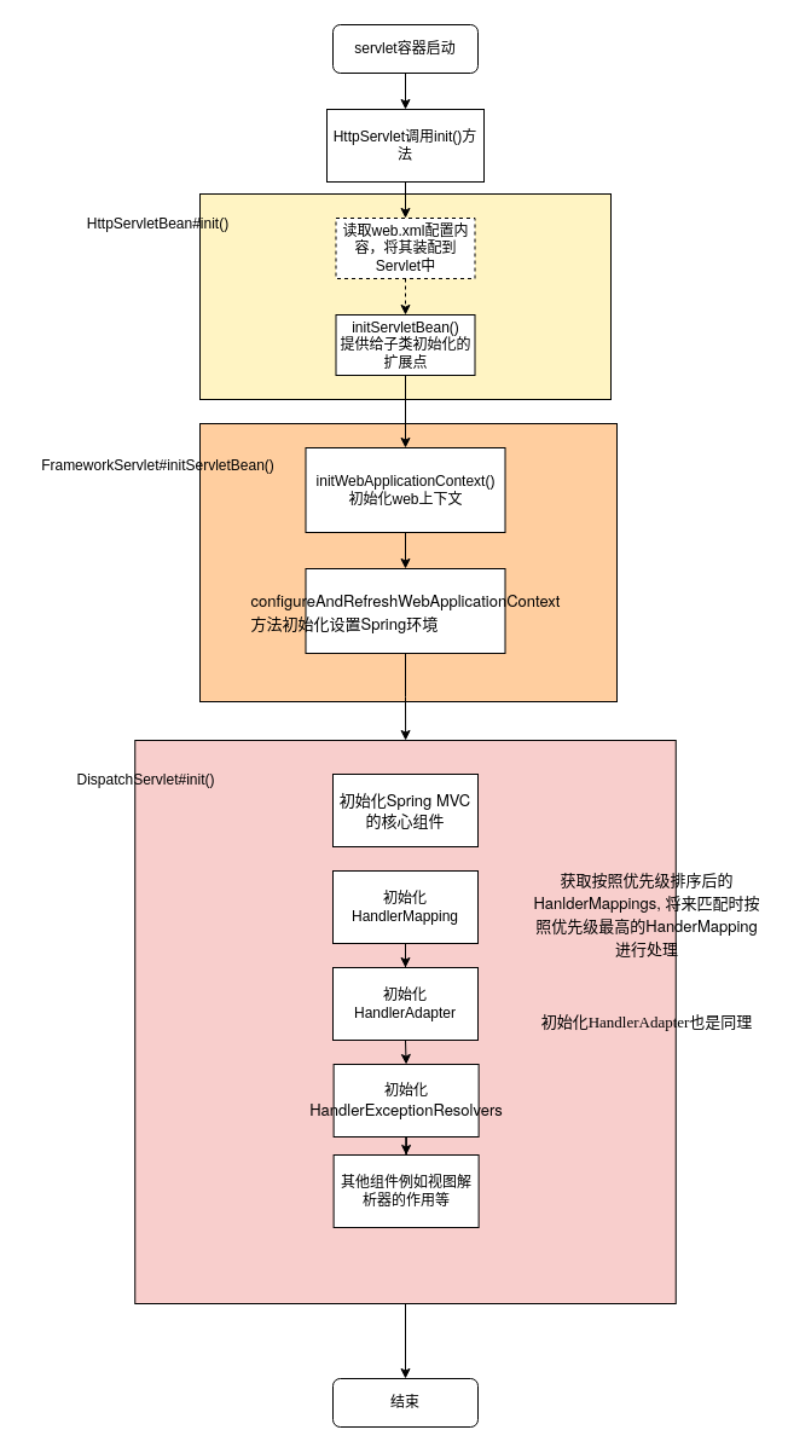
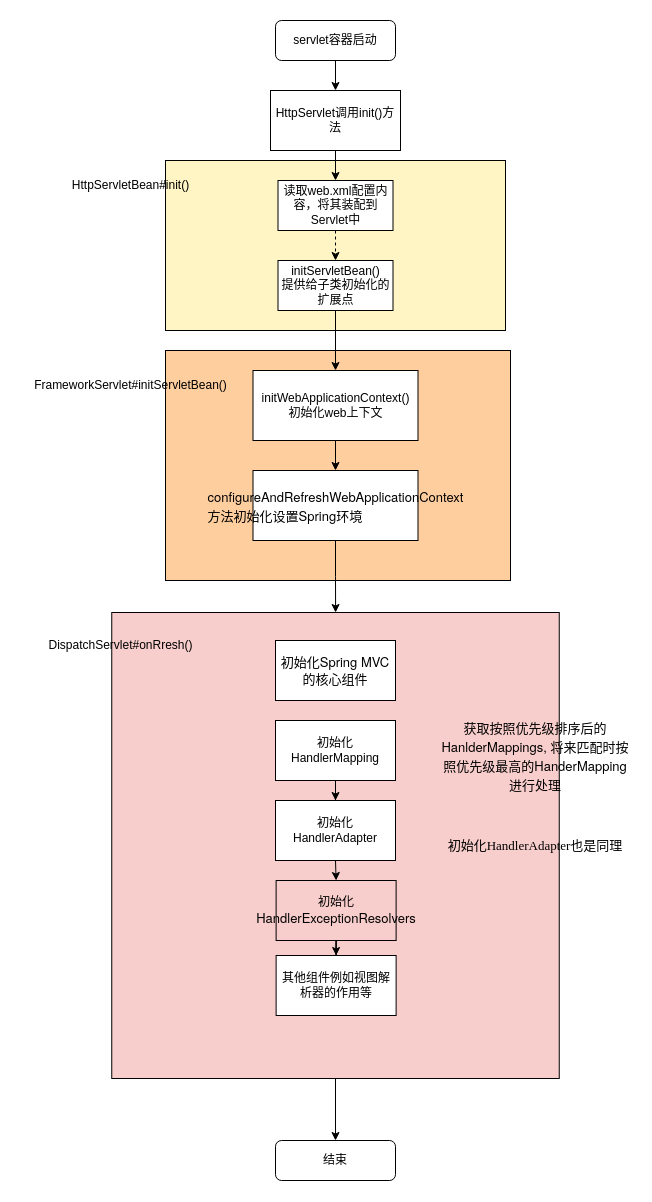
- <mxCell id="14" value="读取web.xml配置内容，将其装配到Servlet中" style="whiteSpace=wrap;html=1;rounded=0;dashed=1;" parent="1" vertex="1"><mxGeometry x="277.5" y="180" width="115" height="50" as="geometry" /></mxCell>
+ <mxCell id="14" value="读取web.xml配置内容，将其装配到Servlet中" style="whiteSpace=wrap;html=1;rounded=0;" parent="1" vertex="1"><mxGeometry x="277.5" y="180" width="115" height="50" as="geometry" /></mxCell>
- <mxCell id="21" value="DispatchServlet#init()" style="text;html=1;align=center;verticalAlign=middle;resizable=0;points=[];autosize=1;strokeColor=none;fillColor=none;" vertex="1" parent="1"><mxGeometry x="35" y="630" width="170" height="30" as="geometry" /></mxCell>
+ <mxCell id="21" value="DispatchServlet#onRresh()" style="text;html=1;align=center;verticalAlign=middle;resizable=0;points=[];autosize=1;strokeColor=none;fillColor=none;" vertex="1" parent="1"><mxGeometry x="35" y="630" width="170" height="30" as="geometry" /></mxCell>
- <mxCell id="28" value="初始化&lt;span style=&quot;font-family: &amp;quot;Helvetica Neue&amp;quot;; font-size: 13px; text-align: start; background-color: initial;&quot;&gt;HandlerExceptionResolvers&lt;/span&gt;" style="whiteSpace=wrap;html=1;rounded=0;" vertex="1" parent="1"><mxGeometry x="275.62" y="880" width="120" height="60" as="geometry" /></mxCell>
+ <mxCell id="28" value="初始化&lt;span style=&quot;font-family: &amp;quot;Helvetica Neue&amp;quot;; font-size: 13px; text-align: start; background-color: initial;&quot;&gt;HandlerExceptionResolvers&lt;/span&gt;" style="whiteSpace=wrap;html=1;rounded=0;fillColor=#f8cecc;" vertex="1" parent="1"><mxGeometry x="275.62" y="880" width="120" height="60" as="geometry" /></mxCell>
